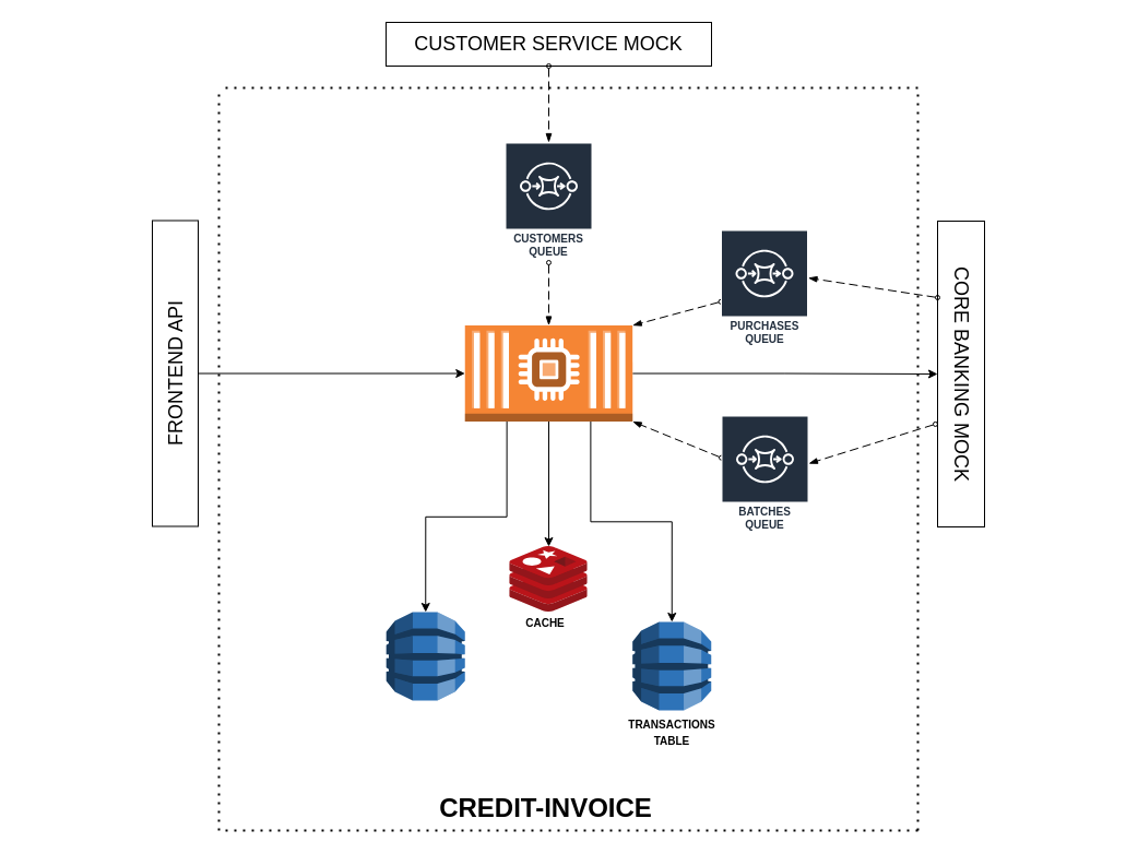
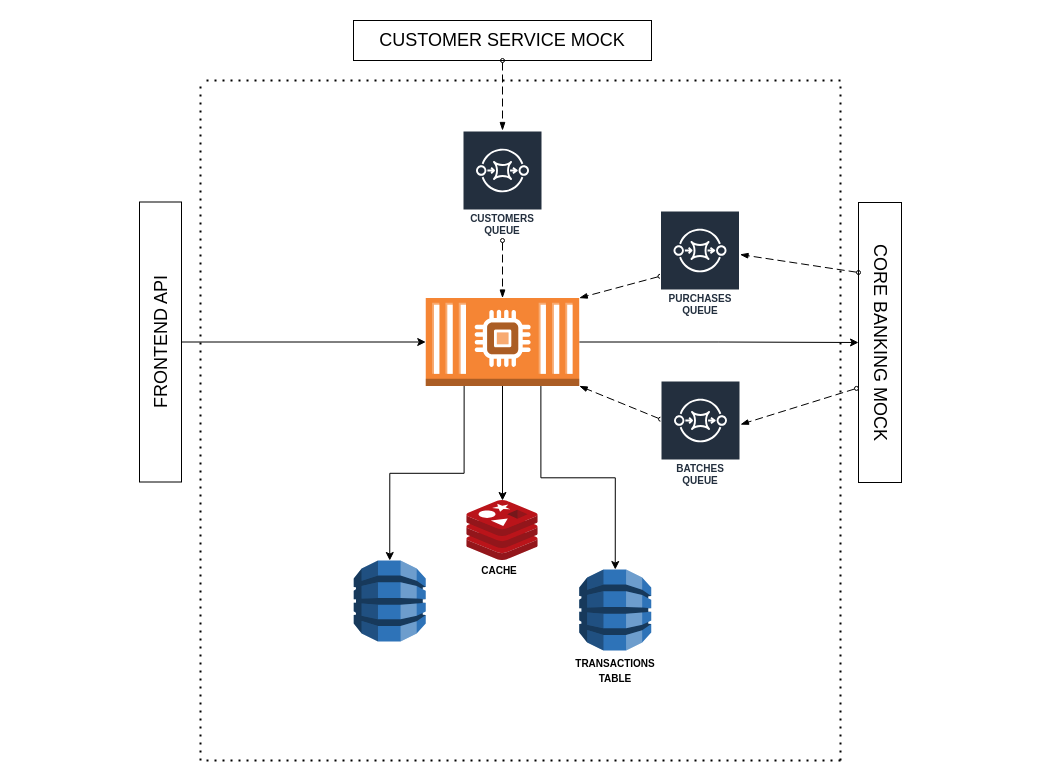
- <mxCell id="12" value="&lt;b&gt;&lt;font style=&quot;font-size: 24px;&quot;&gt;CREDIT-INVOICE&lt;/font&gt;&lt;/b&gt;" style="text;html=1;align=center;verticalAlign=middle;resizable=0;points=[];autosize=1;strokeColor=none;fillColor=none;" parent="1" vertex="1"><mxGeometry x="388.5" y="720" width="220" height="40" as="geometry" /></mxCell>
